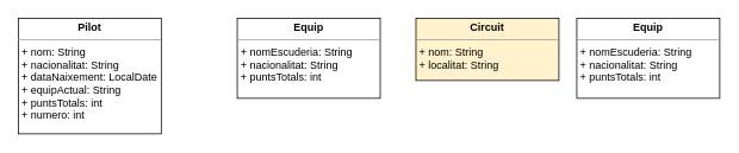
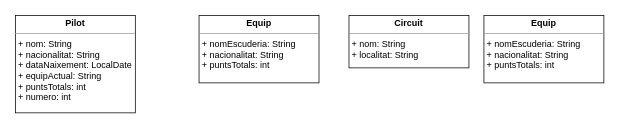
- <mxCell id="4" value="&lt;p style=&quot;margin: 0px ; margin-top: 4px ; text-align: center&quot;&gt;&lt;b&gt;Circuit&lt;/b&gt;&lt;/p&gt;&lt;hr size=&quot;1&quot;&gt;&lt;p style=&quot;margin: 0px ; margin-left: 4px&quot;&gt;+ nom: String&lt;/p&gt;&lt;p style=&quot;margin: 0px ; margin-left: 4px&quot;&gt;+ localitat: String&lt;/p&gt;&lt;p style=&quot;margin: 0px ; margin-left: 4px&quot;&gt;&lt;br&gt;&lt;/p&gt;" style="verticalAlign=top;align=left;overflow=fill;fontSize=12;fontFamily=Helvetica;html=1;fillColor=#fff2cc;" vertex="1" parent="1"><mxGeometry x="465" y="20" width="160" height="70" as="geometry" /></mxCell>
+ <mxCell id="4" value="&lt;p style=&quot;margin: 0px ; margin-top: 4px ; text-align: center&quot;&gt;&lt;b&gt;Circuit&lt;/b&gt;&lt;/p&gt;&lt;hr size=&quot;1&quot;&gt;&lt;p style=&quot;margin: 0px ; margin-left: 4px&quot;&gt;+ nom: String&lt;/p&gt;&lt;p style=&quot;margin: 0px ; margin-left: 4px&quot;&gt;+ localitat: String&lt;/p&gt;&lt;p style=&quot;margin: 0px ; margin-left: 4px&quot;&gt;&lt;br&gt;&lt;/p&gt;" style="verticalAlign=top;align=left;overflow=fill;fontSize=12;fontFamily=Helvetica;html=1;" vertex="1" parent="1"><mxGeometry x="465" y="20" width="160" height="70" as="geometry" /></mxCell>
